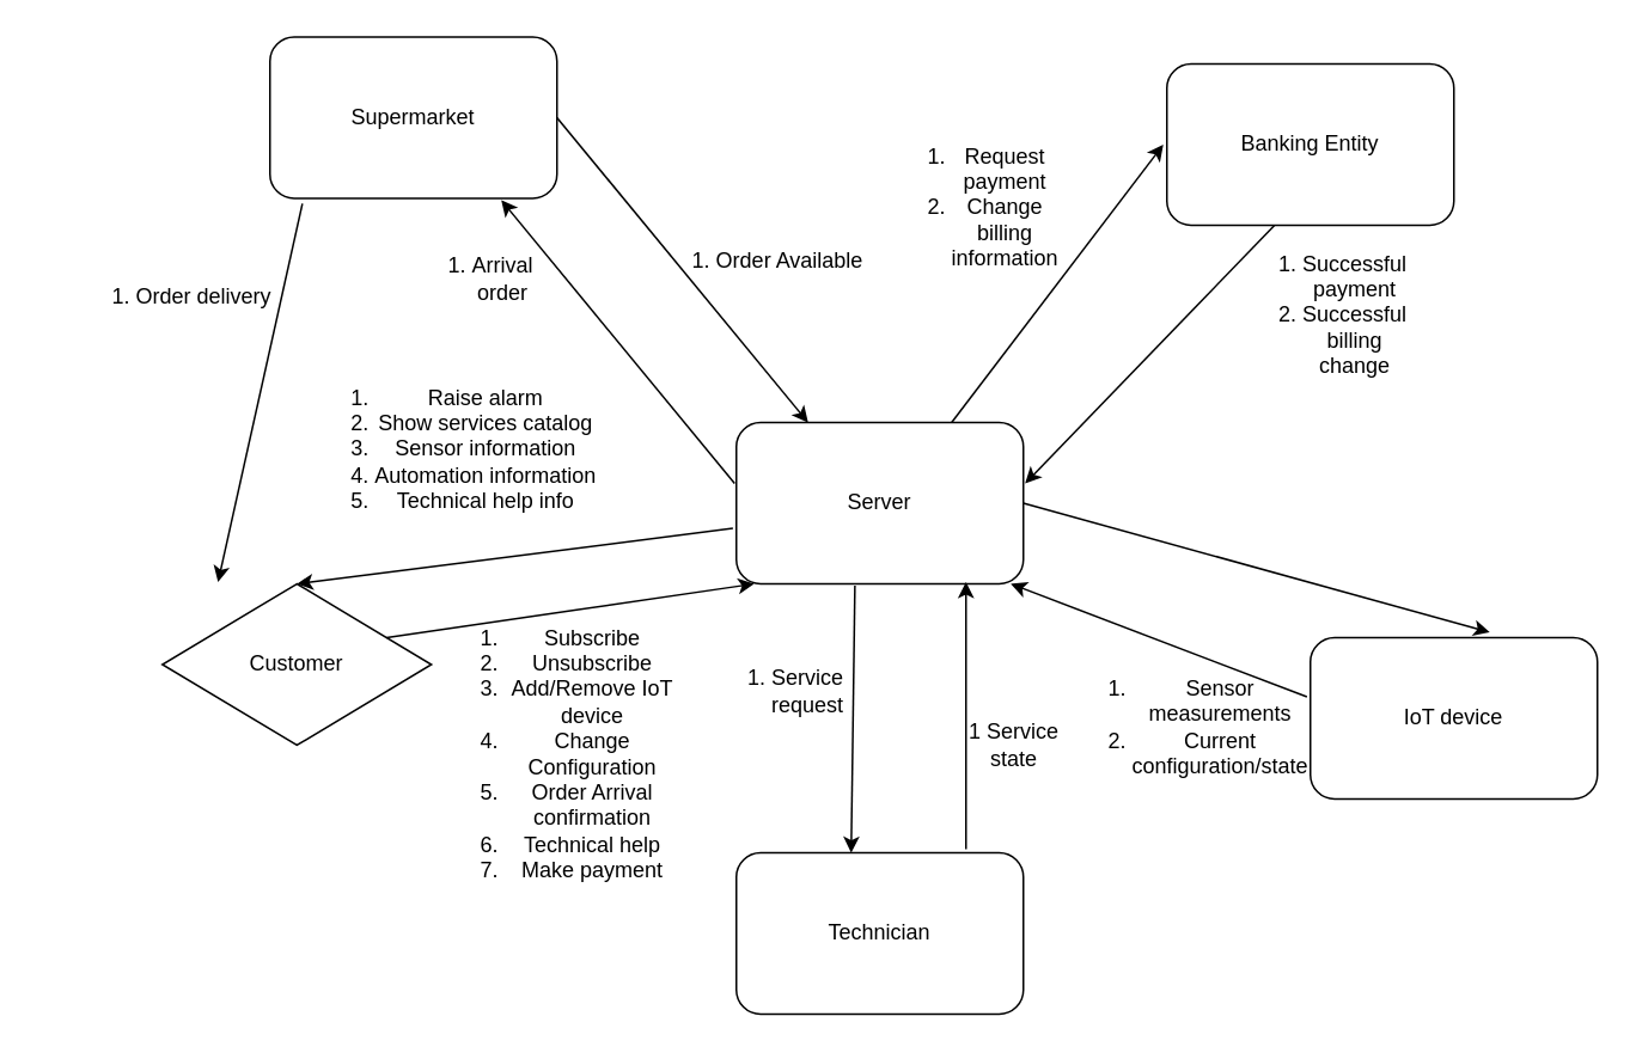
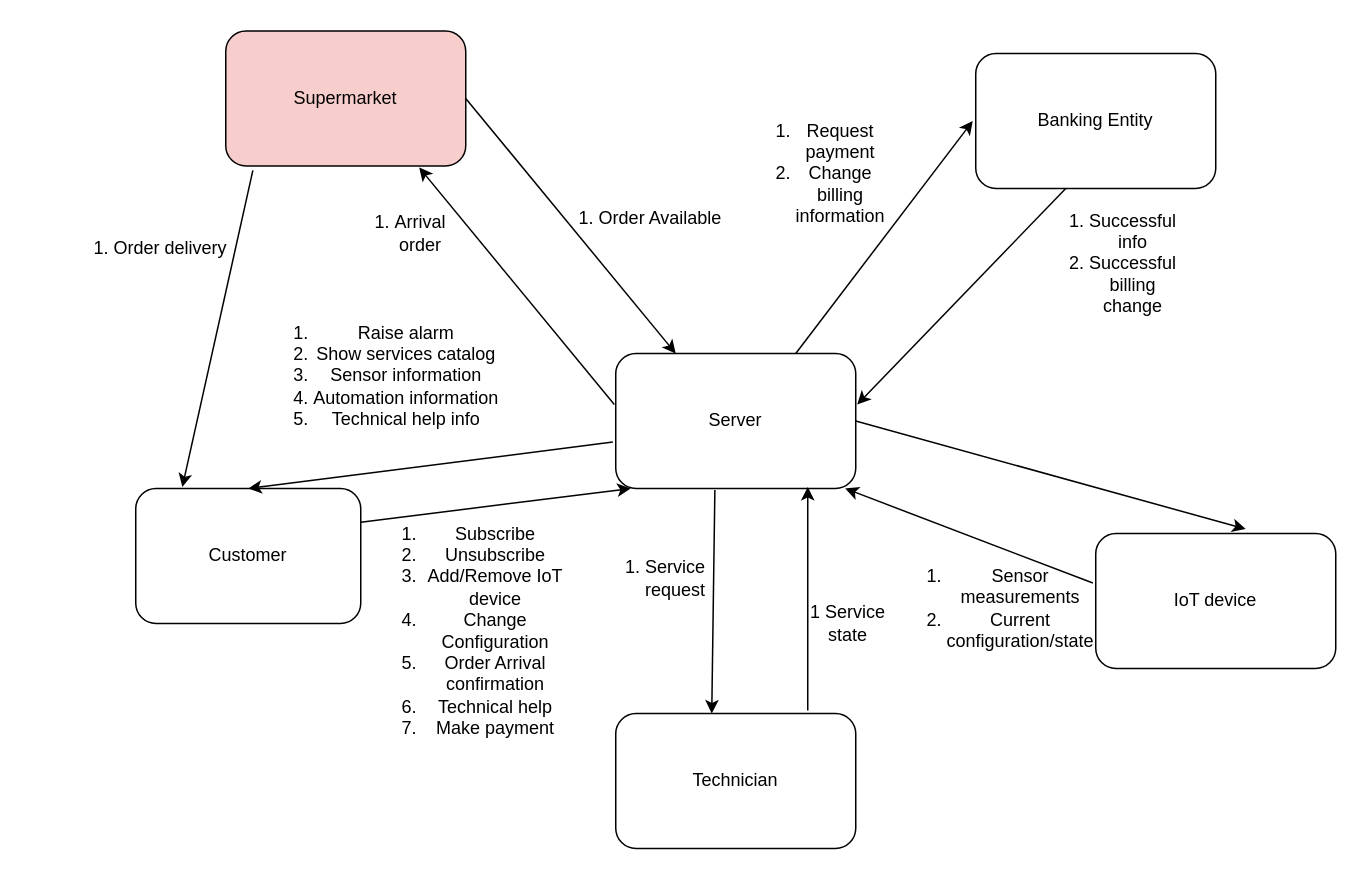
- <mxCell id="6" value="Supermarket" style="rounded=1;whiteSpace=wrap;html=1;" parent="1" vertex="1"><mxGeometry x="150" y="20" width="160" height="90" as="geometry" /></mxCell>
+ <mxCell id="6" value="Supermarket" style="rounded=1;whiteSpace=wrap;html=1;fillColor=#f8cecc;" parent="1" vertex="1"><mxGeometry x="150" y="20" width="160" height="90" as="geometry" /></mxCell>
- <mxCell id="17" value="&lt;ol&gt;&lt;li&gt;Successful payment&lt;/li&gt;&lt;li&gt;Successful billing change&lt;/li&gt;&lt;/ol&gt;" style="text;html=1;strokeColor=none;fillColor=none;align=center;verticalAlign=middle;whiteSpace=wrap;rounded=0;" parent="1" vertex="1"><mxGeometry x="690" y="165" width="90" height="20" as="geometry" /></mxCell>
+ <mxCell id="17" value="&lt;ol&gt;&lt;li&gt;Successful info&lt;/li&gt;&lt;li&gt;Successful billing change&lt;/li&gt;&lt;/ol&gt;" style="text;html=1;strokeColor=none;fillColor=none;align=center;verticalAlign=middle;whiteSpace=wrap;rounded=0;" parent="1" vertex="1"><mxGeometry x="690" y="165" width="90" height="20" as="geometry" /></mxCell>
- <mxCell id="4" value="Customer" style="rhombus;whiteSpace=wrap;html=1;" parent="1" vertex="1"><mxGeometry x="90" y="325" width="150" height="90" as="geometry" /></mxCell>
+ <mxCell id="4" value="Customer" style="rounded=1;whiteSpace=wrap;html=1;" parent="1" vertex="1"><mxGeometry x="90" y="325" width="150" height="90" as="geometry" /></mxCell>
